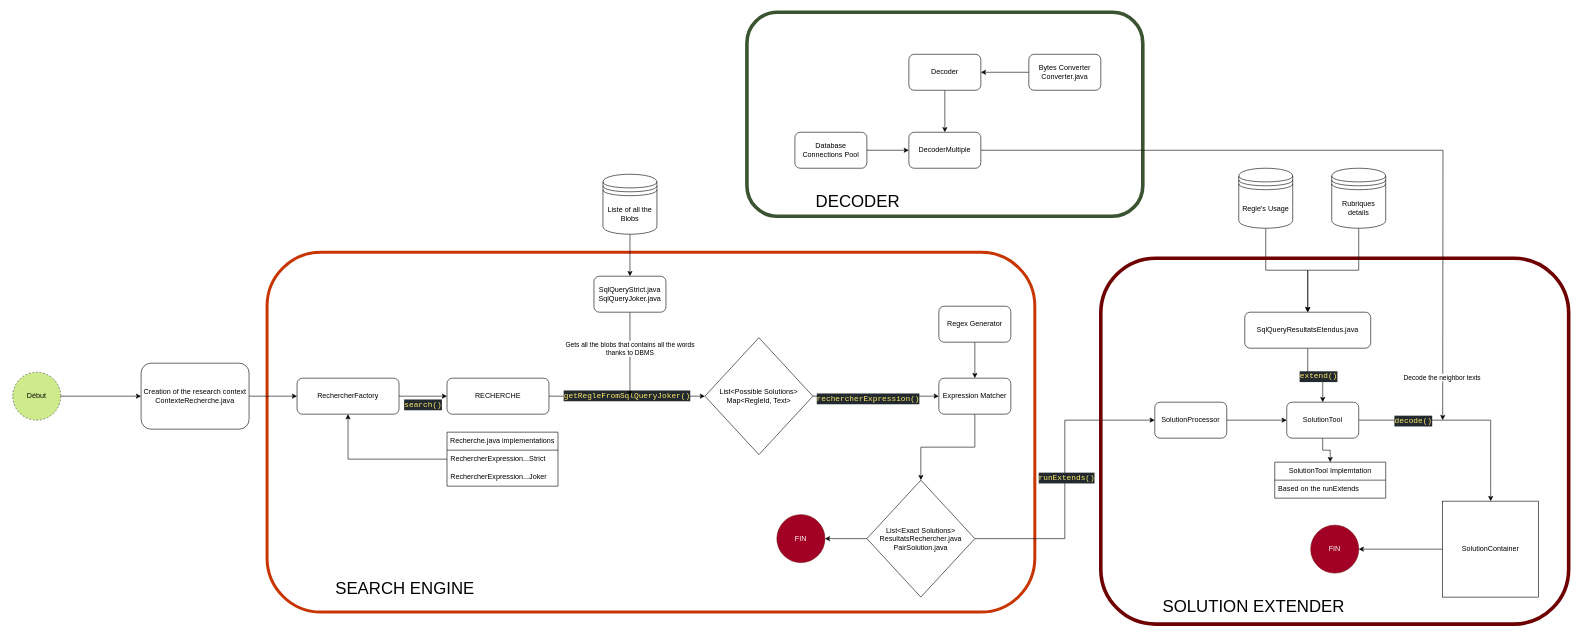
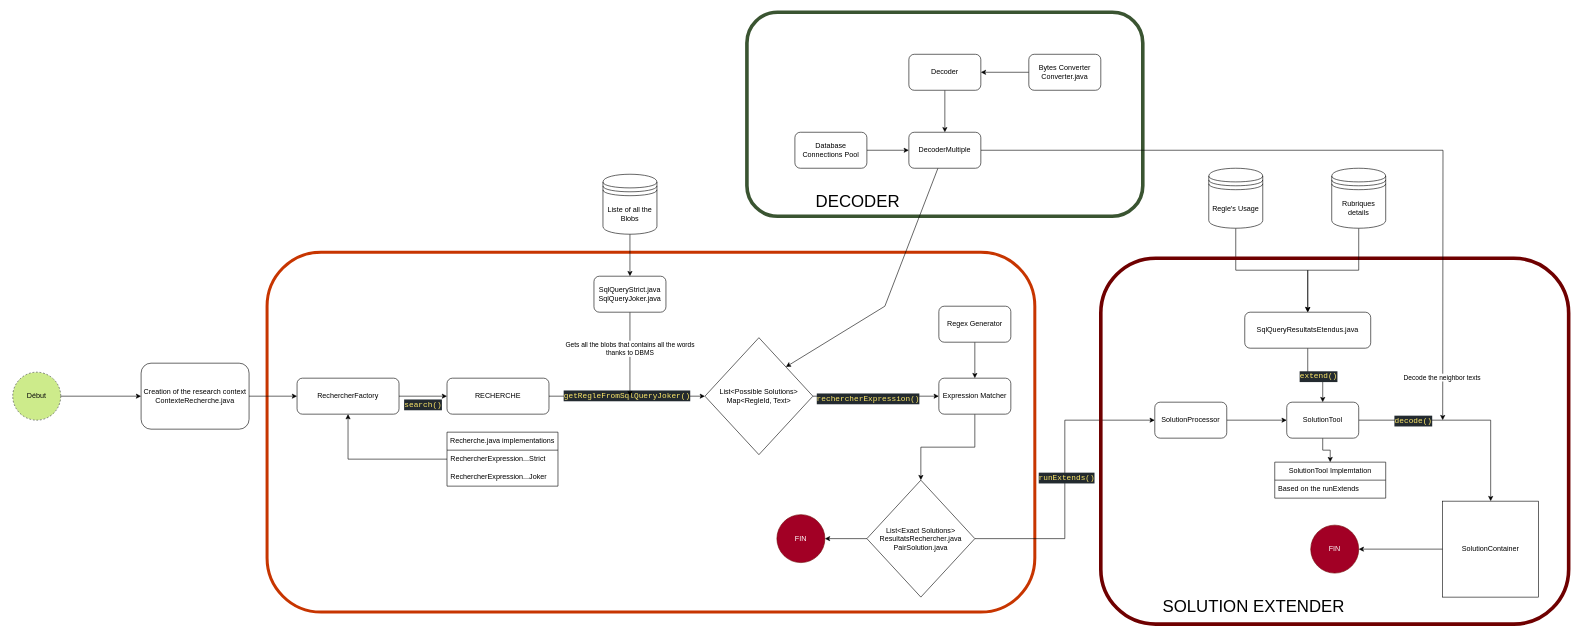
- <mxCell id="18" value="Regle's Usage" style="shape=datastore;whiteSpace=wrap;html=1;" vertex="1" parent="1"><mxGeometry x="2064" y="280" width="90" height="100" as="geometry" /></mxCell>
+ <mxCell id="18" value="Regle's Usage" style="shape=datastore;whiteSpace=wrap;html=1;" vertex="1" parent="1"><mxGeometry x="2014" y="280" width="90" height="100" as="geometry" /></mxCell>
+ <mxCell id="59" style="rounded=0;orthogonalLoop=1;jettySize=auto;html=1;entryX=1;entryY=0;entryDx=0;entryDy=0;" edge="1" parent="1" source="62" target="21"><mxGeometry relative="1" as="geometry"><Array as="points"><mxPoint x="1474" y="510" /></Array></mxGeometry></mxCell>
- <mxCell id="4" value="&lt;font style=&quot;font-size: 28px;&quot;&gt;SEARCH ENGINE&lt;/font&gt;" style="text;html=1;align=center;verticalAlign=middle;whiteSpace=wrap;rounded=0;" vertex="1" parent="1"><mxGeometry x="534" y="965" width="280" height="30" as="geometry" /></mxCell>
